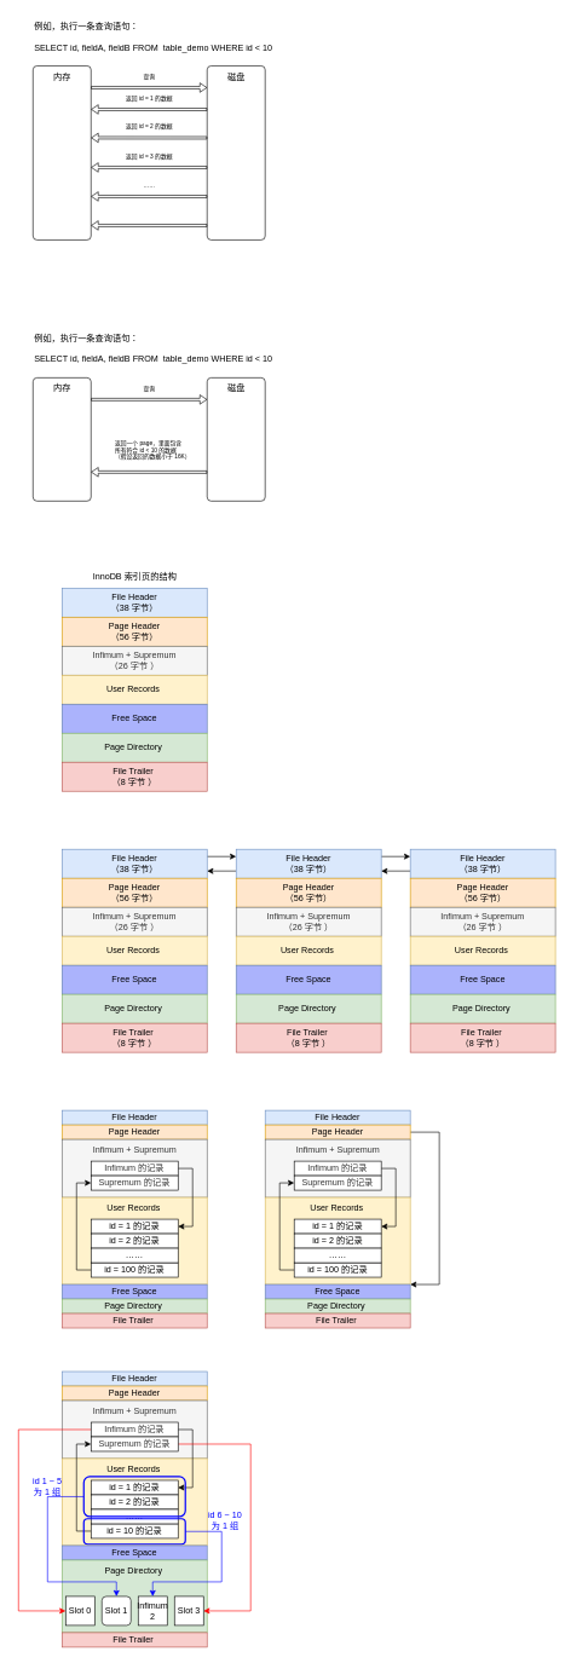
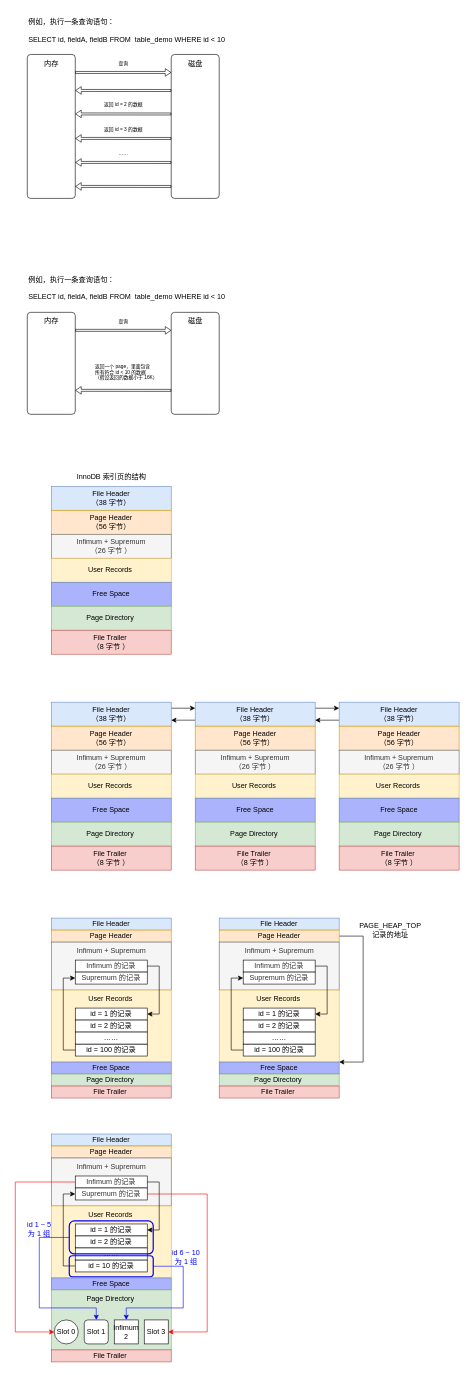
- <mxCell id="10" value="&lt;font style=&quot;font-size: 8px;&quot;&gt;返回 id = 1 的数据&lt;/font&gt;" style="text;html=1;align=center;verticalAlign=middle;resizable=0;points=[];autosize=1;strokeColor=none;fillColor=none;fontSize=8;" parent="1" vertex="1"><mxGeometry x="145" y="120" width="120" height="30" as="geometry" /></mxCell>
+ <mxCell id="126" value="&lt;font color=&quot;#000000&quot;&gt;PAGE_HEAP_TOP&lt;br&gt;记录的地址&lt;br&gt;&lt;/font&gt;" style="text;html=1;align=center;verticalAlign=middle;resizable=0;points=[];autosize=1;strokeColor=none;fillColor=none;fontColor=#0000FF;" vertex="1" parent="1"><mxGeometry x="585" y="1530" width="130" height="40" as="geometry" /></mxCell>
- <mxCell id="98" value="Slot 0" style="whiteSpace=wrap;html=1;aspect=fixed;" vertex="1" parent="1"><mxGeometry x="90" y="2200" width="40" height="40" as="geometry" /></mxCell>
+ <mxCell id="98" value="Slot 0" style="ellipse;whiteSpace=wrap;html=1;aspect=fixed;" vertex="1" parent="1"><mxGeometry x="90" y="2200" width="40" height="40" as="geometry" /></mxCell>
